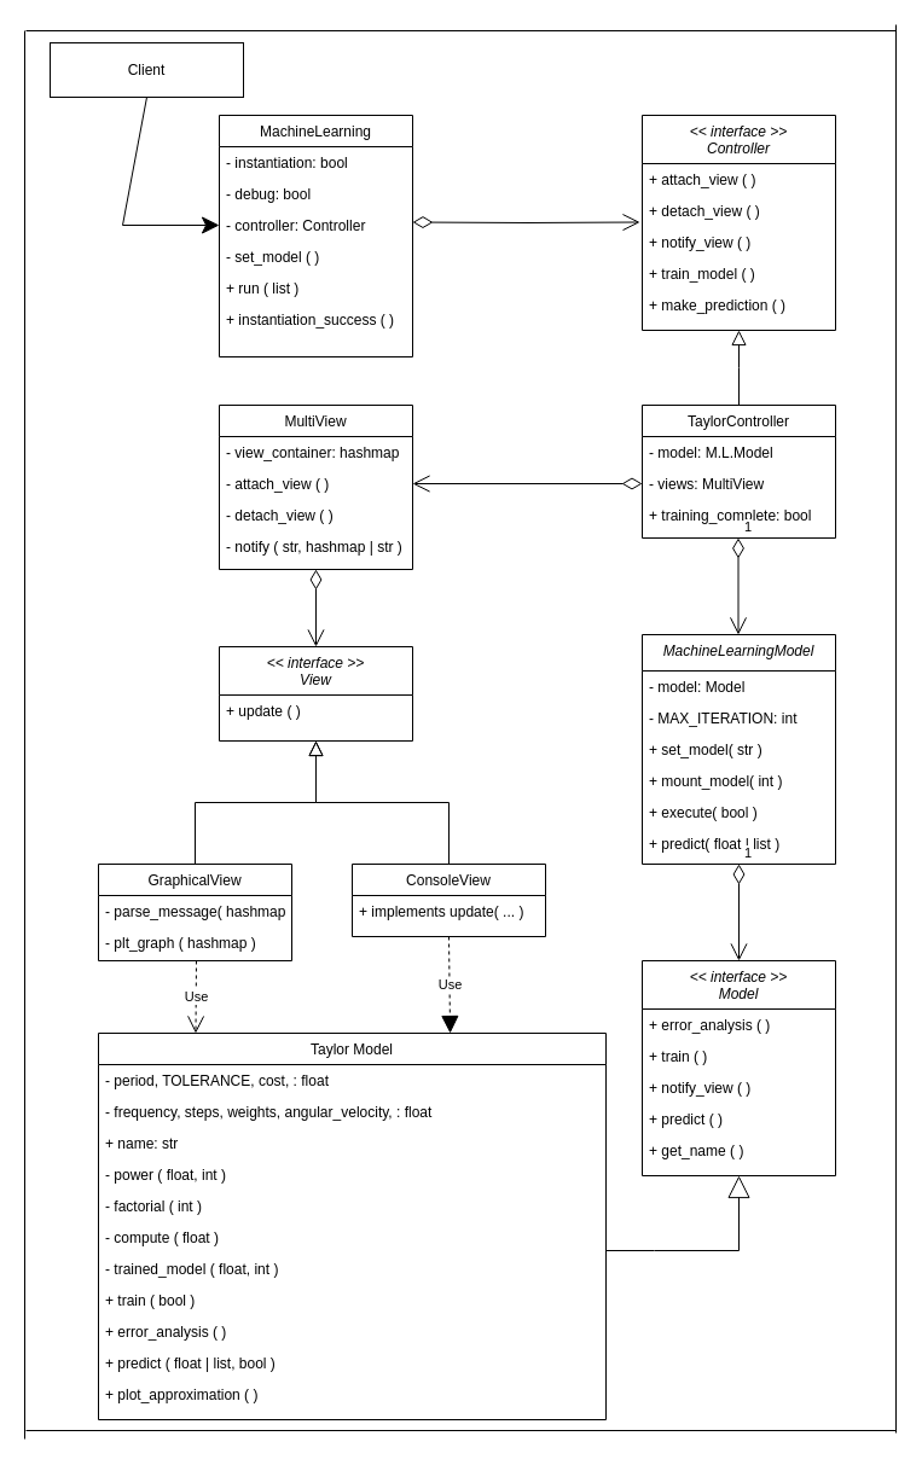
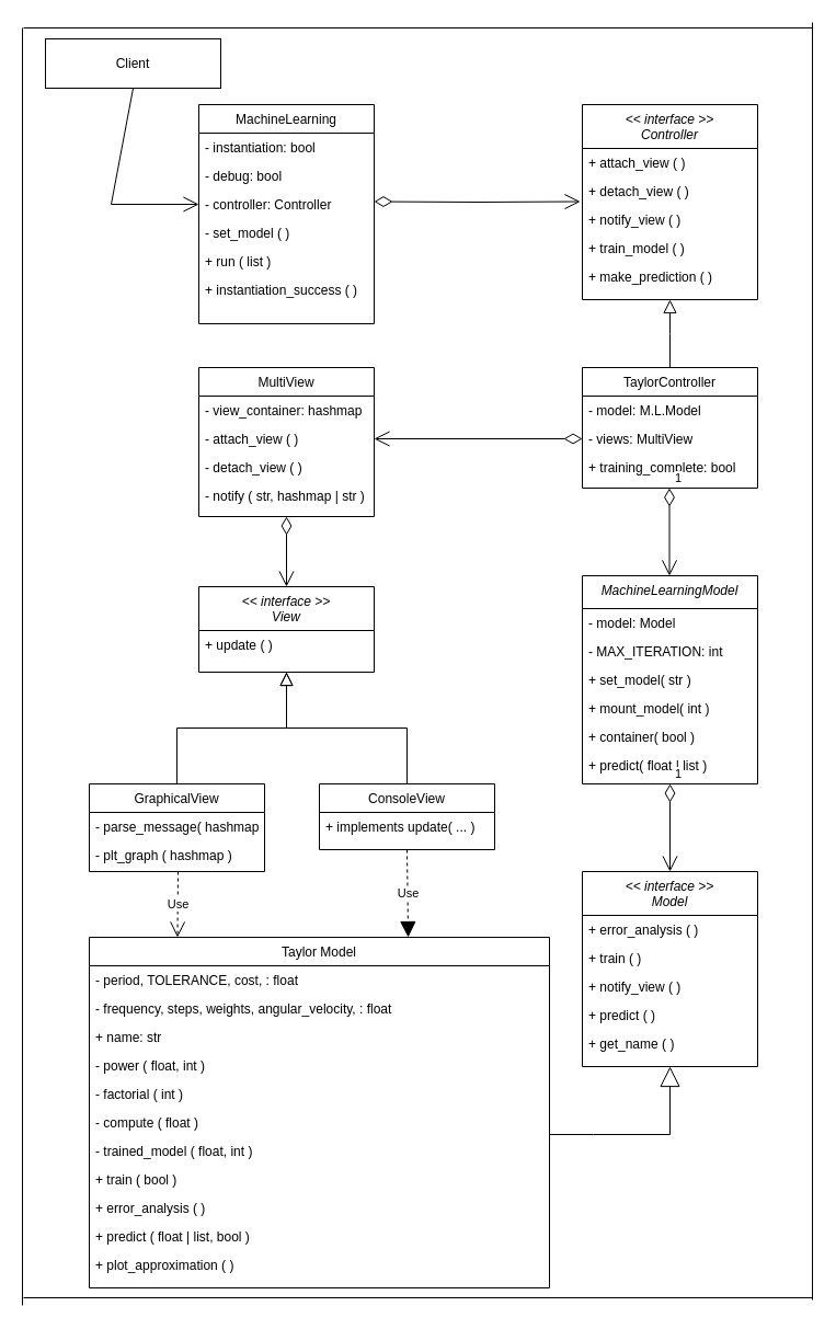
- <mxCell id="30" value="" style="endArrow=classic;endFill=1;endSize=12;html=1;rounded=0;exitX=0.5;exitY=1;exitDx=0;exitDy=0;entryX=0;entryY=0.5;entryDx=0;entryDy=0;" edge="1" parent="1" source="29" target="16"><mxGeometry width="160" relative="1" as="geometry"><mxPoint x="61" y="125" as="sourcePoint" /><mxPoint x="141" y="126.5" as="targetPoint" /><Array as="points"><mxPoint x="101" y="186" /></Array></mxGeometry></mxCell>
+ <mxCell id="30" value="" style="endArrow=open;endFill=1;endSize=12;html=1;rounded=0;exitX=0.5;exitY=1;exitDx=0;exitDy=0;entryX=0;entryY=0.5;entryDx=0;entryDy=0;" edge="1" parent="1" source="29" target="16"><mxGeometry width="160" relative="1" as="geometry"><mxPoint x="61" y="125" as="sourcePoint" /><mxPoint x="141" y="126.5" as="targetPoint" /><Array as="points"><mxPoint x="101" y="186" /></Array></mxGeometry></mxCell>
- <mxCell id="63" value="+ execute( bool )" style="text;align=left;verticalAlign=top;spacingLeft=4;spacingRight=4;overflow=hidden;rotatable=0;points=[[0,0.5],[1,0.5]];portConstraint=eastwest;" vertex="1" parent="58"><mxGeometry y="134" width="160" height="26" as="geometry" /></mxCell>
+ <mxCell id="63" value="+ container( bool )" style="text;align=left;verticalAlign=top;spacingLeft=4;spacingRight=4;overflow=hidden;rotatable=0;points=[[0,0.5],[1,0.5]];portConstraint=eastwest;" vertex="1" parent="58"><mxGeometry y="134" width="160" height="26" as="geometry" /></mxCell>
